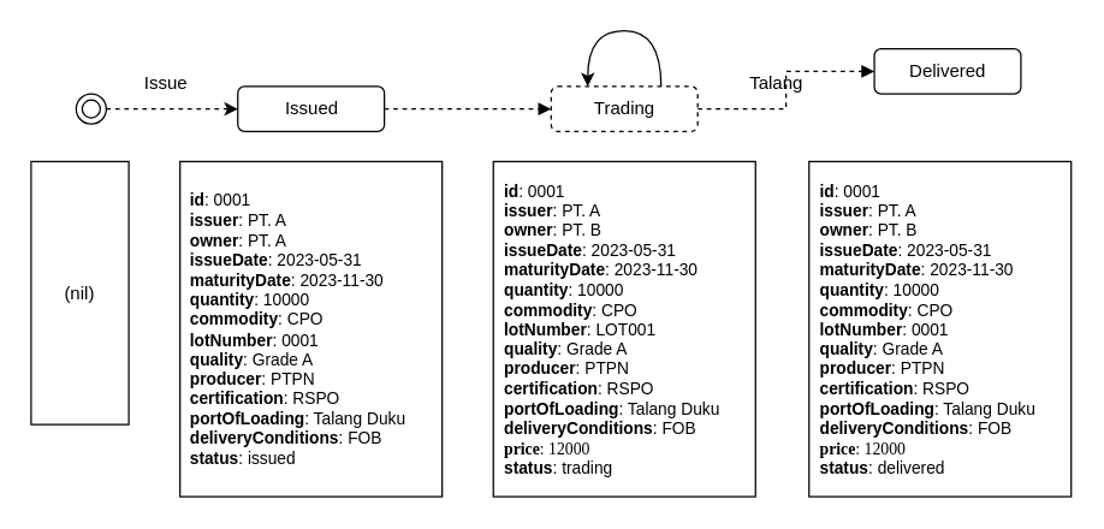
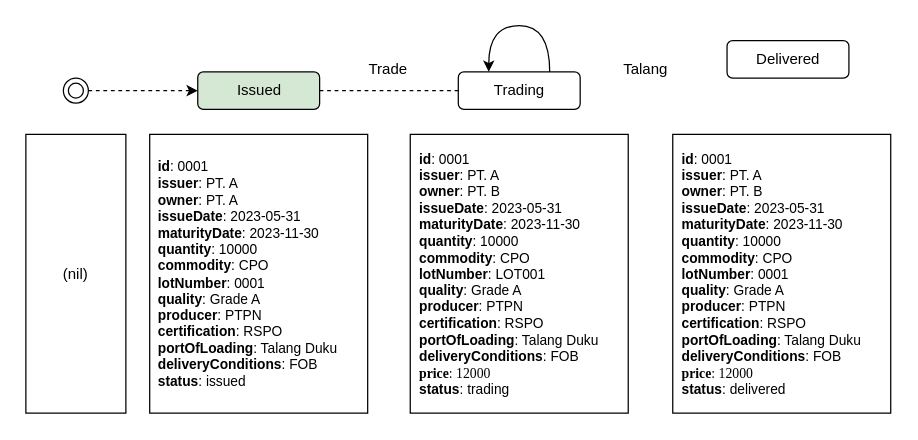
- <mxCell id="13" value="Issue" style="text;html=1;strokeColor=none;fillColor=none;align=center;verticalAlign=middle;whiteSpace=wrap;rounded=0;" parent="1" vertex="1"><mxGeometry x="80" y="40" width="60" height="30" as="geometry" /></mxCell>
+ <mxCell id="15" value="Trade" style="text;html=1;strokeColor=none;fillColor=none;align=center;verticalAlign=middle;whiteSpace=wrap;rounded=0;" parent="1" vertex="1"><mxGeometry x="280" y="40" width="60" height="30" as="geometry" /></mxCell>
- <mxCell id="4" style="edgeStyle=orthogonalEdgeStyle;rounded=0;orthogonalLoop=1;jettySize=auto;html=1;exitX=1;exitY=0.5;exitDx=0;exitDy=0;dashed=1;endArrow=block;endFill=1;" parent="1" source="5" target="6" edge="1"><mxGeometry relative="1" as="geometry" /></mxCell>
- <mxCell id="2" value="Issued" style="rounded=1;whiteSpace=wrap;html=1;" parent="1" vertex="1"><mxGeometry x="157.5" y="57" width="97.5" height="30" as="geometry" /></mxCell>
+ <mxCell id="2" value="Issued" style="rounded=1;whiteSpace=wrap;html=1;fillColor=#d5e8d4;" parent="1" vertex="1"><mxGeometry x="157.5" y="57" width="97.5" height="30" as="geometry" /></mxCell>
- <mxCell id="3" style="edgeStyle=orthogonalEdgeStyle;rounded=0;orthogonalLoop=1;jettySize=auto;html=1;exitX=1;exitY=0.5;exitDx=0;exitDy=0;entryX=0;entryY=0.5;entryDx=0;entryDy=0;dashed=1;endArrow=block;endFill=1;" parent="1" source="2" target="5" edge="1"><mxGeometry relative="1" as="geometry"><mxPoint x="458.75" y="72" as="sourcePoint" /></mxGeometry></mxCell>
+ <mxCell id="3" style="edgeStyle=orthogonalEdgeStyle;rounded=0;orthogonalLoop=1;jettySize=auto;html=1;exitX=1;exitY=0.5;exitDx=0;exitDy=0;entryX=0;entryY=0.5;entryDx=0;entryDy=0;dashed=1;endArrow=none;endFill=1;" parent="1" source="2" target="5" edge="1"><mxGeometry relative="1" as="geometry"><mxPoint x="458.75" y="72" as="sourcePoint" /></mxGeometry></mxCell>
- <mxCell id="5" value="Trading" style="rounded=1;whiteSpace=wrap;html=1;dashed=1;" parent="1" vertex="1"><mxGeometry x="365.94" y="57" width="97.5" height="30" as="geometry" /></mxCell>
+ <mxCell id="5" value="Trading" style="rounded=1;whiteSpace=wrap;html=1;" parent="1" vertex="1"><mxGeometry x="365.94" y="57" width="97.5" height="30" as="geometry" /></mxCell>
- <mxCell id="9" value="(nil)" style="rounded=0;whiteSpace=wrap;html=1;" parent="1" vertex="1"><mxGeometry x="20" y="107" width="65" height="175" as="geometry" /></mxCell>
+ <mxCell id="9" value="(nil)" style="rounded=0;whiteSpace=wrap;html=1;" parent="1" vertex="1"><mxGeometry x="20" y="107" width="80" height="223" as="geometry" /></mxCell>
